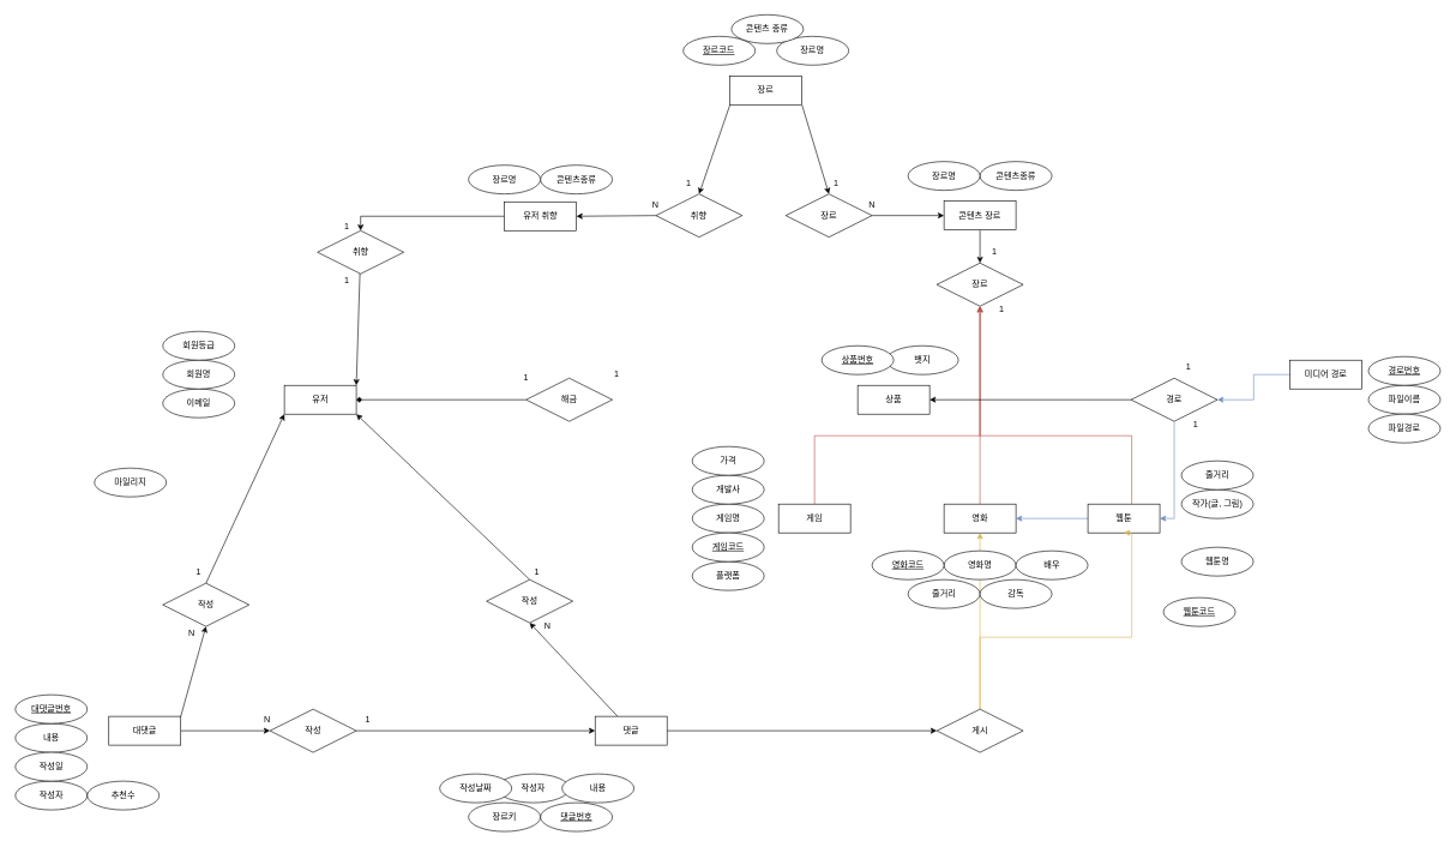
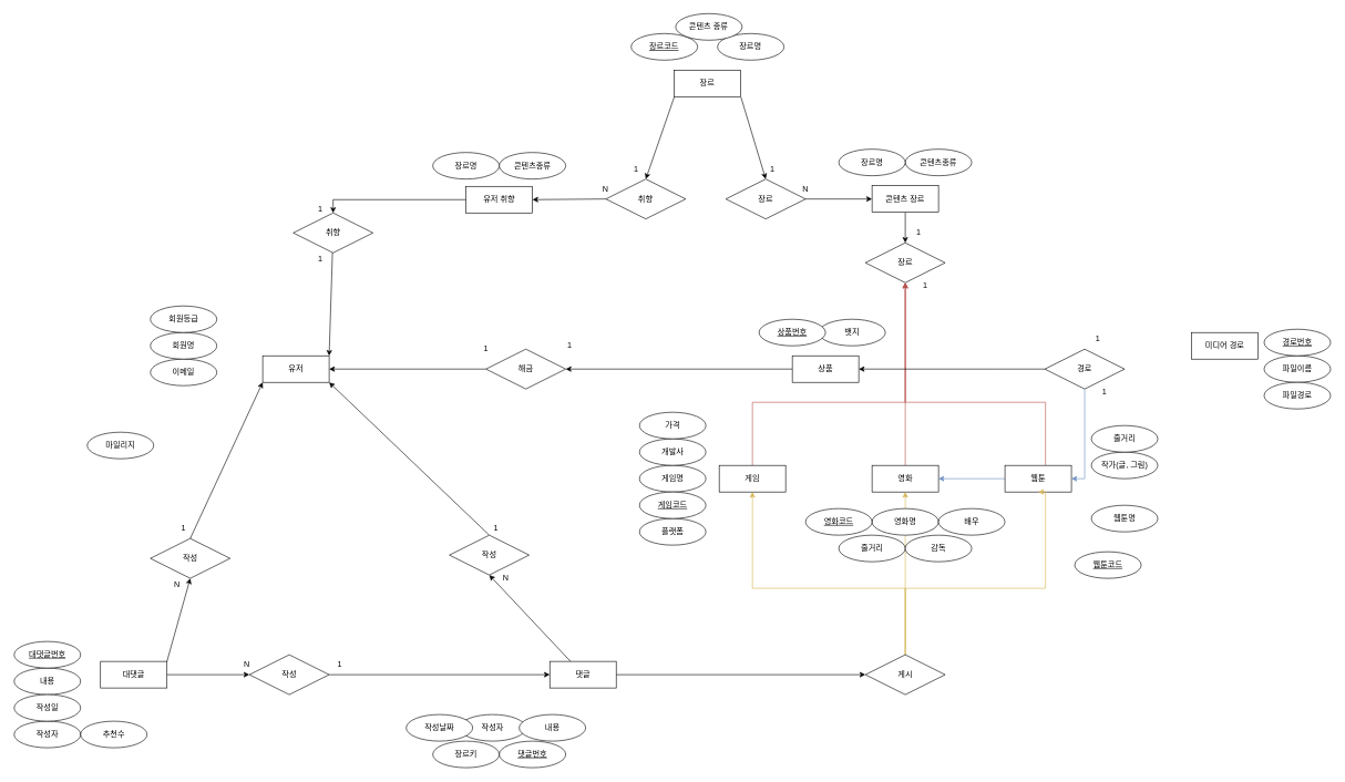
- <mxCell id="11" style="edgeStyle=none;rounded=0;orthogonalLoop=1;jettySize=auto;html=1;entryX=1;entryY=0.5;entryDx=0;entryDy=0;endArrow=diamond;" parent="1" source="12" target="2" edge="1"><mxGeometry relative="1" as="geometry" /></mxCell>
+ <mxCell id="11" style="edgeStyle=none;rounded=0;orthogonalLoop=1;jettySize=auto;html=1;entryX=1;entryY=0.5;entryDx=0;entryDy=0;" parent="1" source="12" target="2" edge="1"><mxGeometry relative="1" as="geometry" /></mxCell>
+ <mxCell id="3" style="edgeStyle=none;rounded=0;orthogonalLoop=1;jettySize=auto;html=1;entryX=1;entryY=0.5;entryDx=0;entryDy=0;" parent="1" source="4" target="12" edge="1"><mxGeometry relative="1" as="geometry" /></mxCell>
- <mxCell id="48" style="edgeStyle=orthogonalEdgeStyle;rounded=0;orthogonalLoop=1;jettySize=auto;html=1;entryX=1;entryY=0.5;entryDx=0;entryDy=0;fillColor=#dae8fc;strokeColor=#6c8ebf;" parent="1" source="49" target="94" edge="1"><mxGeometry relative="1" as="geometry" /></mxCell>
+ <mxCell id="42" style="edgeStyle=orthogonalEdgeStyle;rounded=0;orthogonalLoop=1;jettySize=auto;html=1;entryX=0.5;entryY=1;entryDx=0;entryDy=0;fillColor=#fff2cc;strokeColor=#d6b656;" parent="1" source="44" target="37" edge="1"><mxGeometry relative="1" as="geometry"><Array as="points"><mxPoint x="1361.8" y="885" /><mxPoint x="1131.8" y="885" /></Array></mxGeometry></mxCell>
